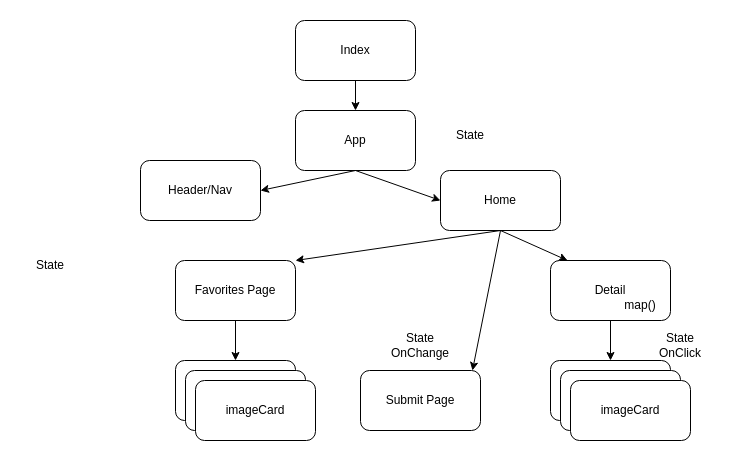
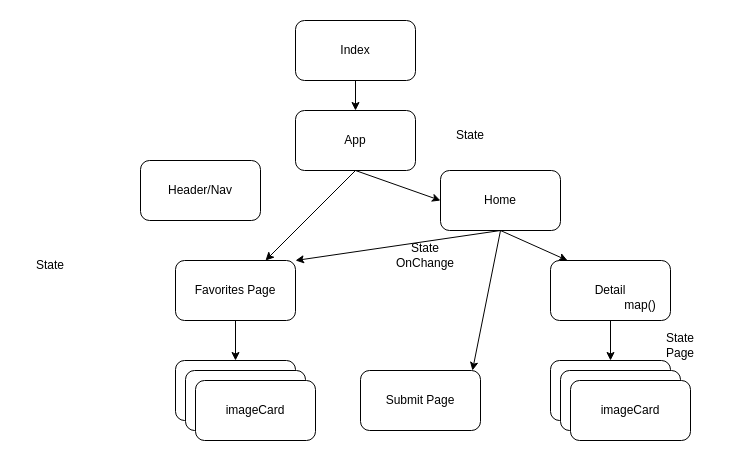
- <mxCell id="2" style="edgeStyle=none;html=1;exitX=0.5;exitY=1;exitDx=0;exitDy=0;entryX=1;entryY=0.5;entryDx=0;entryDy=0;" parent="1" source="4" target="9" edge="1"><mxGeometry relative="1" as="geometry" /></mxCell>
+ <mxCell id="2" style="edgeStyle=none;html=1;exitX=0.5;exitY=1;exitDx=0;exitDy=0;" parent="1" source="4" target="14" edge="1"><mxGeometry relative="1" as="geometry" /></mxCell>
- <mxCell id="20" value="State&lt;br&gt;OnChange" style="text;html=1;strokeColor=none;fillColor=none;align=center;verticalAlign=middle;whiteSpace=wrap;rounded=0;" parent="1" vertex="1"><mxGeometry x="390" y="330" width="60" height="30" as="geometry" /></mxCell>
+ <mxCell id="20" value="State&lt;br&gt;OnChange" style="text;html=1;strokeColor=none;fillColor=none;align=center;verticalAlign=middle;whiteSpace=wrap;rounded=0;" parent="1" vertex="1"><mxGeometry x="395" y="240" width="60" height="30" as="geometry" /></mxCell>
- <mxCell id="21" value="State&lt;br&gt;OnClick" style="text;html=1;strokeColor=none;fillColor=none;align=center;verticalAlign=middle;whiteSpace=wrap;rounded=0;" parent="1" vertex="1"><mxGeometry x="650" y="330" width="60" height="30" as="geometry" /></mxCell>
+ <mxCell id="21" value="State&lt;br&gt;Page" style="text;html=1;strokeColor=none;fillColor=none;align=center;verticalAlign=middle;whiteSpace=wrap;rounded=0;" parent="1" vertex="1"><mxGeometry x="650" y="330" width="60" height="30" as="geometry" /></mxCell>
